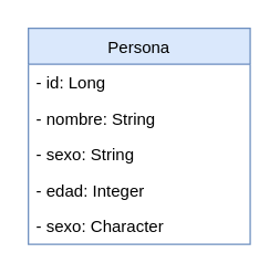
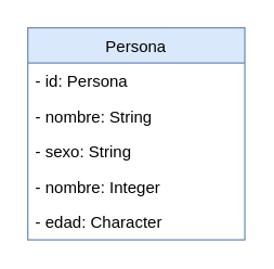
- <mxCell id="3" value="- id: Long" style="text;strokeColor=none;fillColor=none;align=left;verticalAlign=top;spacingLeft=4;spacingRight=4;overflow=hidden;rotatable=0;points=[[0,0.5],[1,0.5]];portConstraint=eastwest;" parent="2" vertex="1"><mxGeometry y="26" width="160" height="26" as="geometry" /></mxCell>
+ <mxCell id="3" value="- id: Persona" style="text;strokeColor=none;fillColor=none;align=left;verticalAlign=top;spacingLeft=4;spacingRight=4;overflow=hidden;rotatable=0;points=[[0,0.5],[1,0.5]];portConstraint=eastwest;" parent="2" vertex="1"><mxGeometry y="26" width="160" height="26" as="geometry" /></mxCell>
- <mxCell id="6" value="- edad: Integer&#10;" style="text;strokeColor=none;fillColor=none;align=left;verticalAlign=top;spacingLeft=4;spacingRight=4;overflow=hidden;rotatable=0;points=[[0,0.5],[1,0.5]];portConstraint=eastwest;" parent="2" vertex="1"><mxGeometry y="104" width="160" height="26" as="geometry" /></mxCell>
+ <mxCell id="6" value="- nombre: Integer&#10;" style="text;strokeColor=none;fillColor=none;align=left;verticalAlign=top;spacingLeft=4;spacingRight=4;overflow=hidden;rotatable=0;points=[[0,0.5],[1,0.5]];portConstraint=eastwest;" parent="2" vertex="1"><mxGeometry y="104" width="160" height="26" as="geometry" /></mxCell>
- <mxCell id="7" value="- sexo: Character" style="text;strokeColor=none;fillColor=none;align=left;verticalAlign=top;spacingLeft=4;spacingRight=4;overflow=hidden;rotatable=0;points=[[0,0.5],[1,0.5]];portConstraint=eastwest;" parent="2" vertex="1"><mxGeometry y="130" width="160" height="26" as="geometry" /></mxCell>
+ <mxCell id="7" value="- edad: Character" style="text;strokeColor=none;fillColor=none;align=left;verticalAlign=top;spacingLeft=4;spacingRight=4;overflow=hidden;rotatable=0;points=[[0,0.5],[1,0.5]];portConstraint=eastwest;" parent="2" vertex="1"><mxGeometry y="130" width="160" height="26" as="geometry" /></mxCell>
